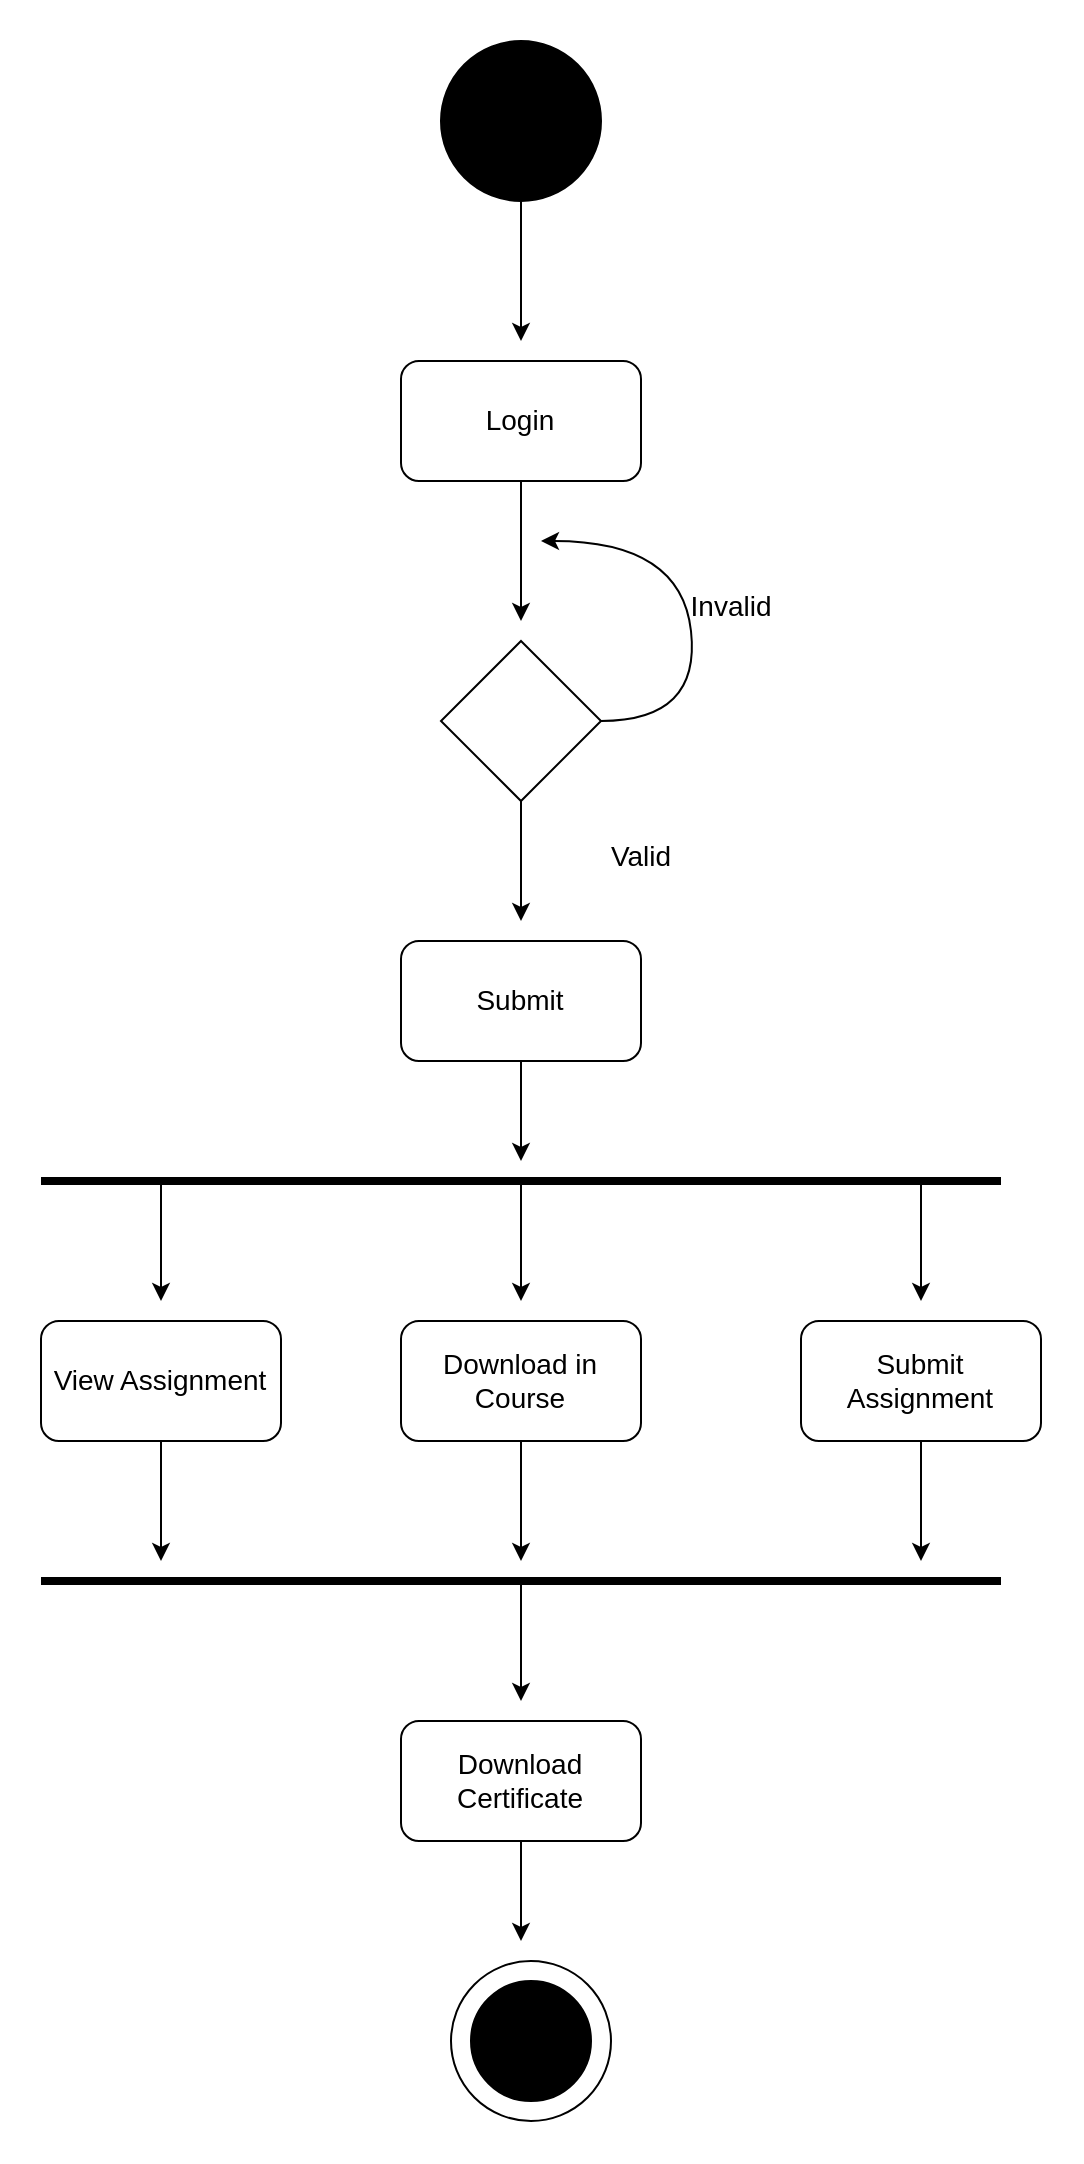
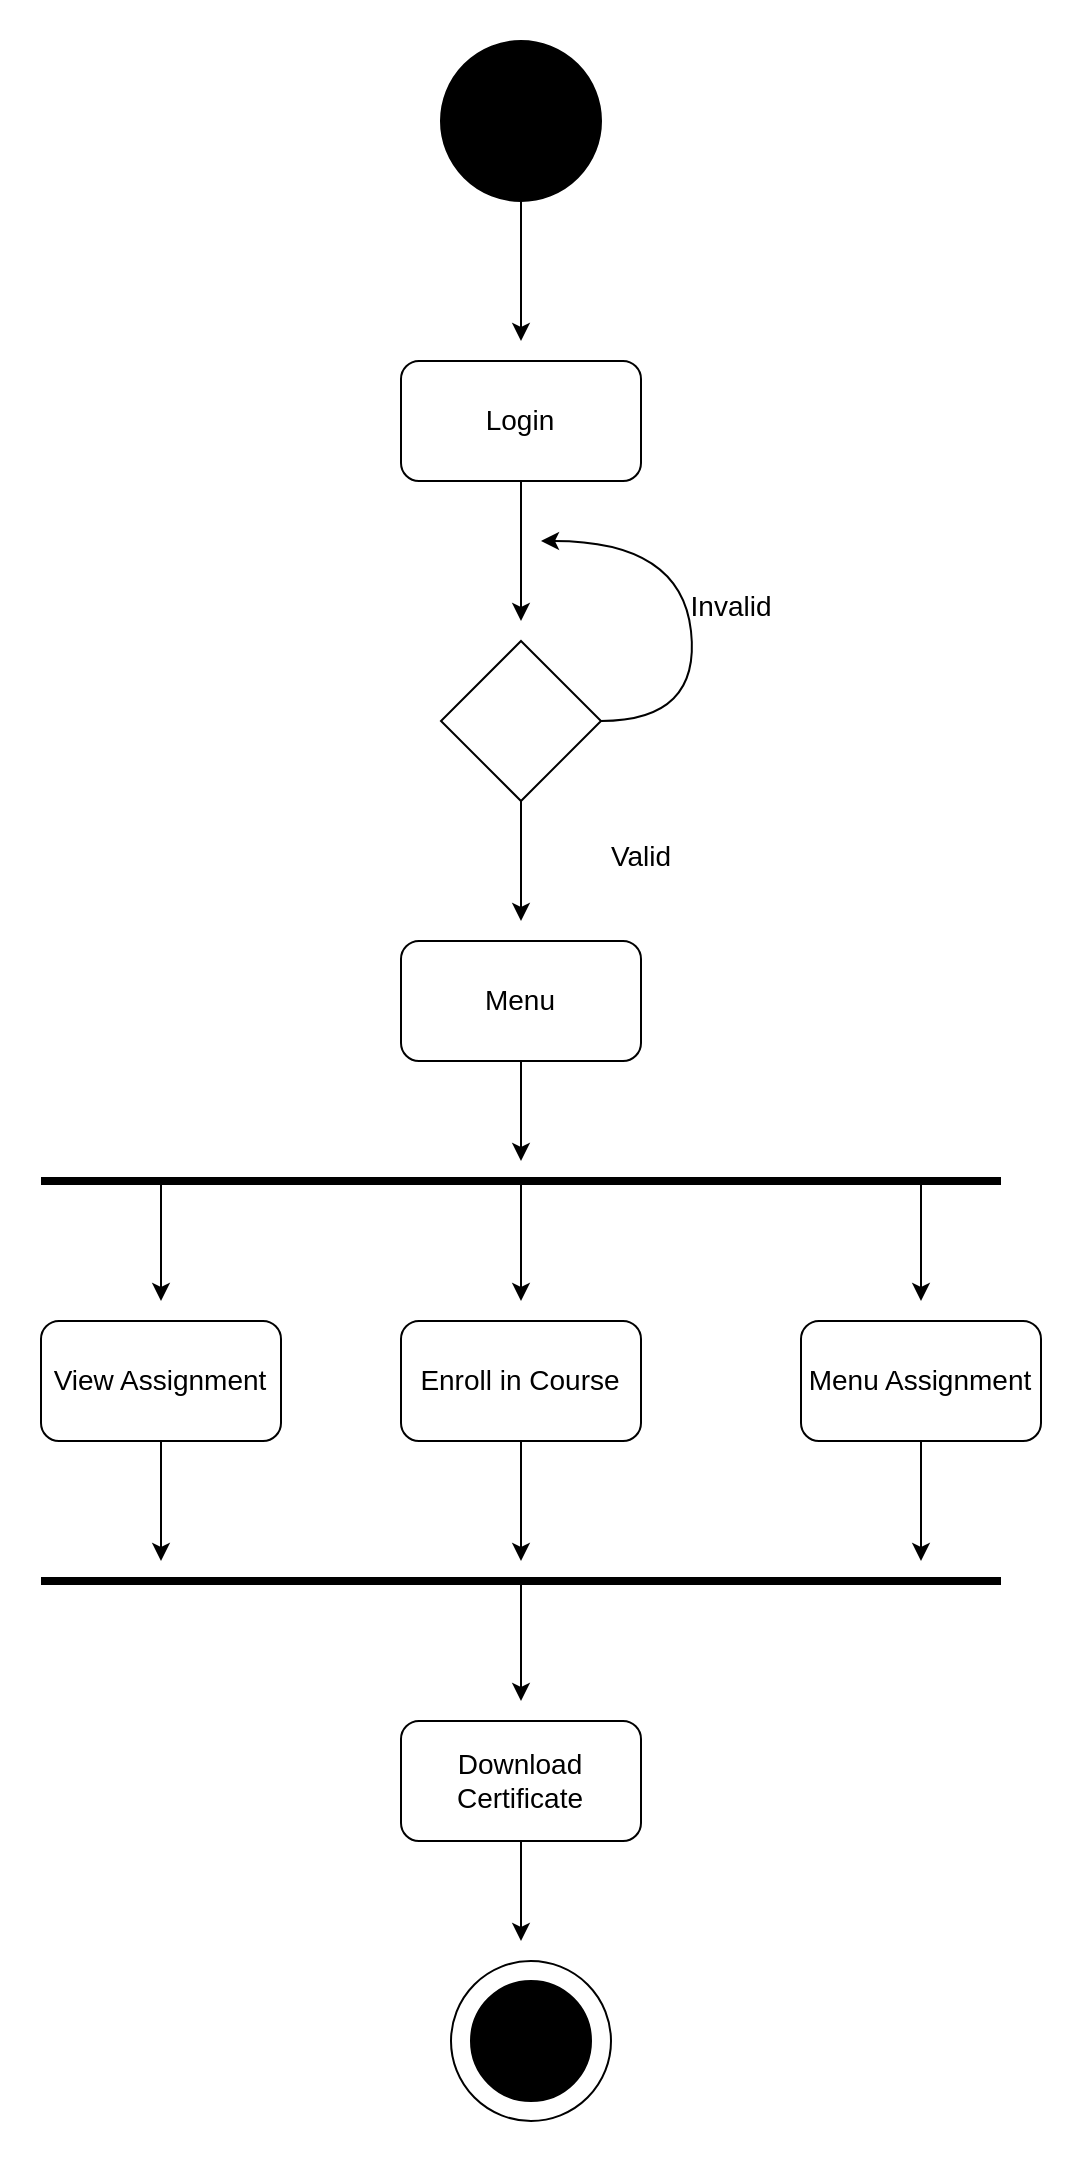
- <mxCell id="4" value="&lt;font style=&quot;font-size: 14px;&quot;&gt;Submit&lt;/font&gt;" style="rounded=1;whiteSpace=wrap;html=1;" vertex="1" parent="1"><mxGeometry x="200" y="470" width="120" height="60" as="geometry" /></mxCell>
+ <mxCell id="4" value="&lt;font style=&quot;font-size: 14px;&quot;&gt;Menu&lt;/font&gt;" style="rounded=1;whiteSpace=wrap;html=1;" vertex="1" parent="1"><mxGeometry x="200" y="470" width="120" height="60" as="geometry" /></mxCell>
- <mxCell id="14" value="&lt;font style=&quot;font-size: 14px;&quot;&gt;Download in Course&lt;/font&gt;" style="rounded=1;whiteSpace=wrap;html=1;" vertex="1" parent="1"><mxGeometry x="200" y="660" width="120" height="60" as="geometry" /></mxCell>
+ <mxCell id="14" value="&lt;font style=&quot;font-size: 14px;&quot;&gt;Enroll in Course&lt;/font&gt;" style="rounded=1;whiteSpace=wrap;html=1;" vertex="1" parent="1"><mxGeometry x="200" y="660" width="120" height="60" as="geometry" /></mxCell>
- <mxCell id="17" value="&lt;font style=&quot;font-size: 14px;&quot;&gt;Submit Assignment&lt;/font&gt;" style="rounded=1;whiteSpace=wrap;html=1;" vertex="1" parent="1"><mxGeometry x="400" y="660" width="120" height="60" as="geometry" /></mxCell>
+ <mxCell id="17" value="&lt;font style=&quot;font-size: 14px;&quot;&gt;Menu Assignment&lt;/font&gt;" style="rounded=1;whiteSpace=wrap;html=1;" vertex="1" parent="1"><mxGeometry x="400" y="660" width="120" height="60" as="geometry" /></mxCell>
